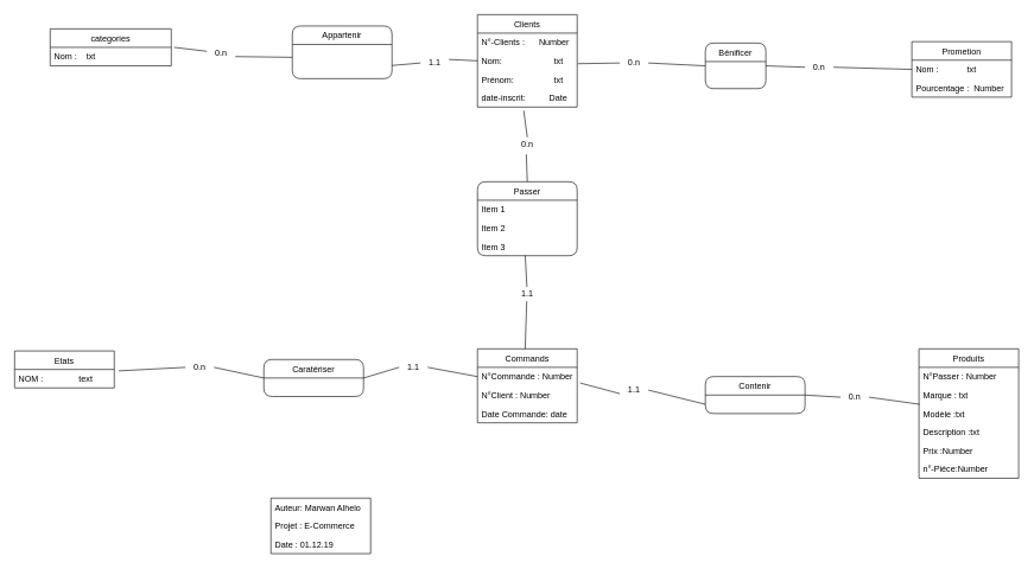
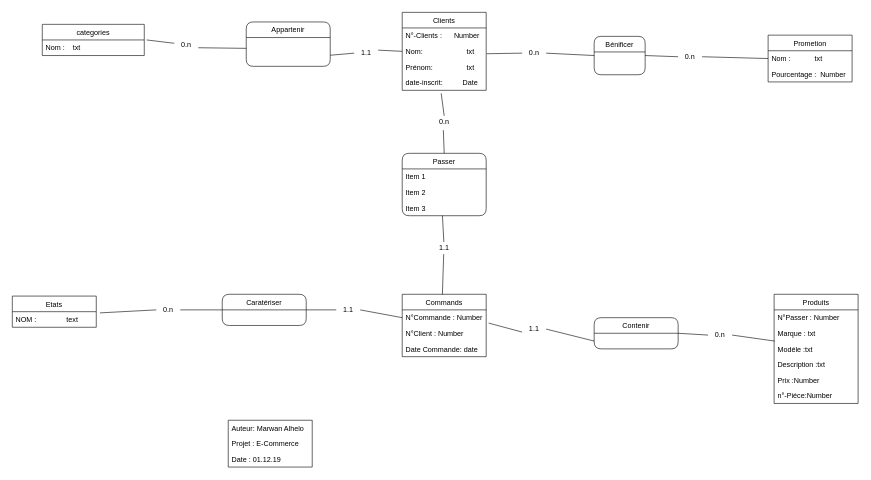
- <mxCell id="39" value="Caratériser" style="swimlane;fontStyle=0;childLayout=stackLayout;horizontal=1;startSize=26;fillColor=none;horizontalStack=0;resizeParent=1;resizeParentMax=0;resizeLast=0;collapsible=1;marginBottom=0;rounded=1;swimlaneLine=1;" vertex="1" parent="2"><mxGeometry x="350" y="485" width="140" height="52" as="geometry" /></mxCell>
+ <mxCell id="39" value="Caratériser" style="swimlane;fontStyle=0;childLayout=stackLayout;horizontal=1;startSize=26;fillColor=none;horizontalStack=0;resizeParent=1;resizeParentMax=0;resizeLast=0;collapsible=1;marginBottom=0;rounded=1;swimlaneLine=1;" vertex="1" parent="2"><mxGeometry x="350" y="470" width="140" height="52" as="geometry" /></mxCell>
